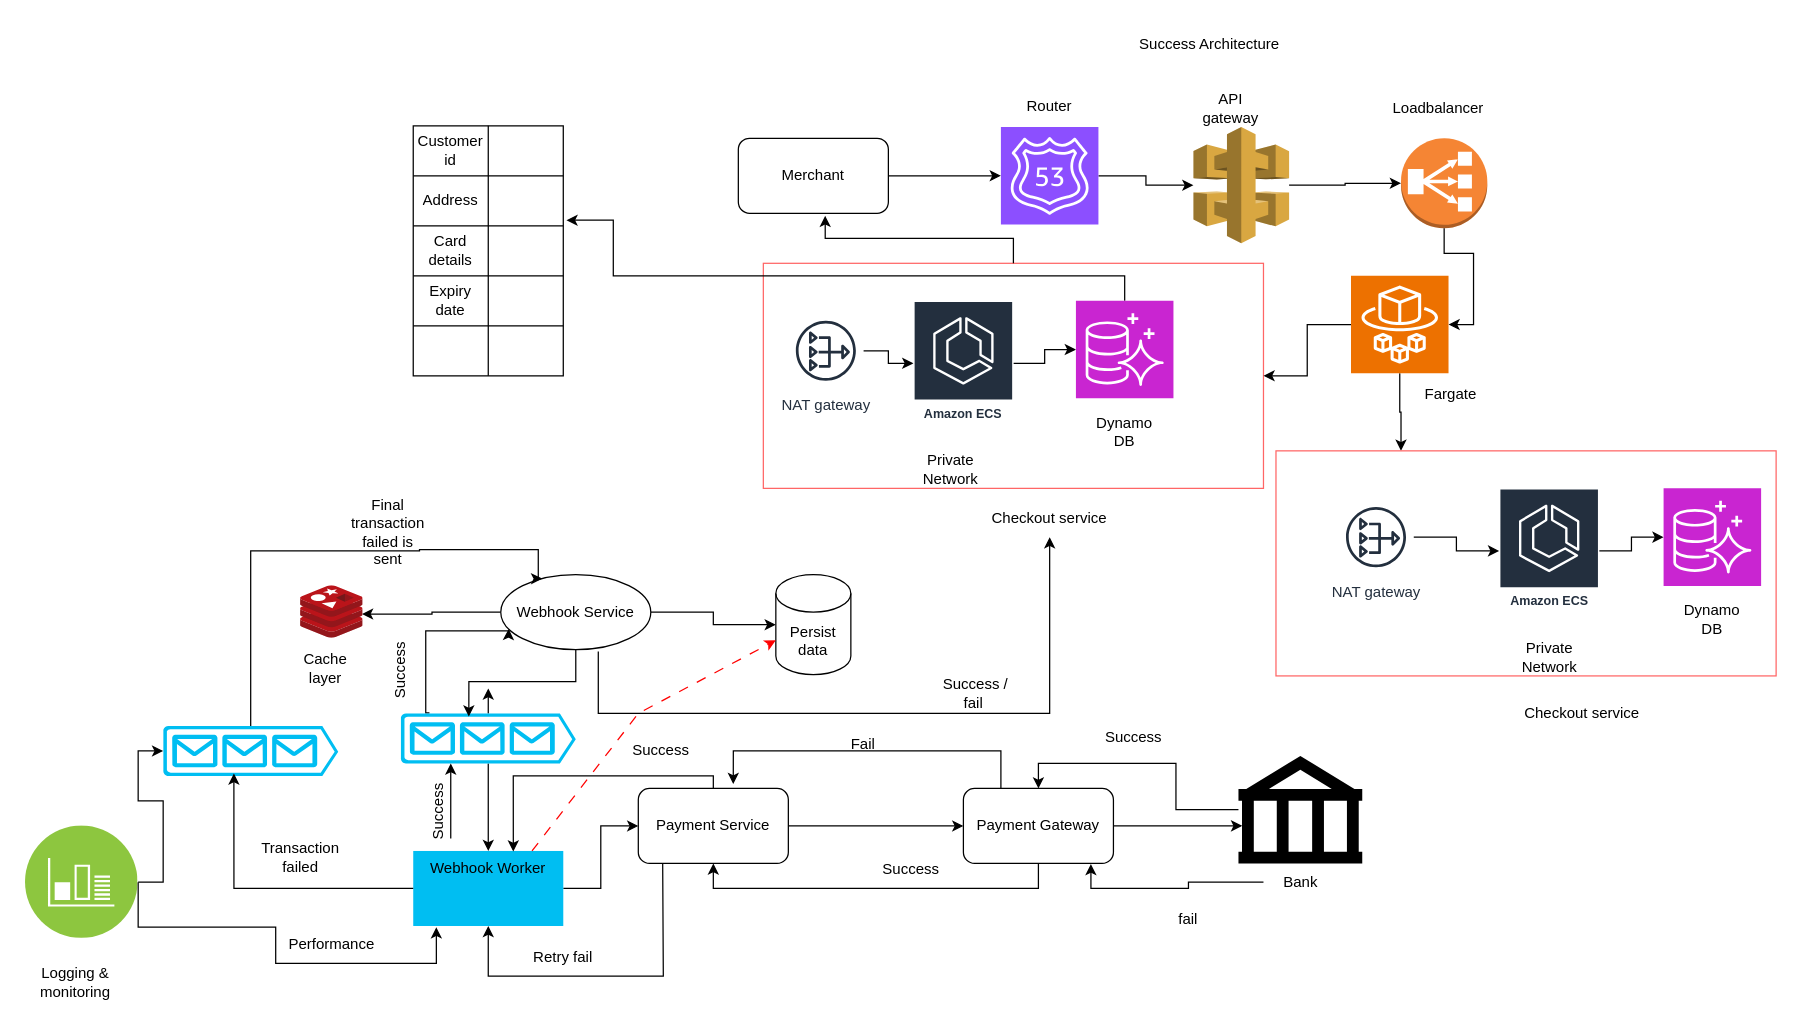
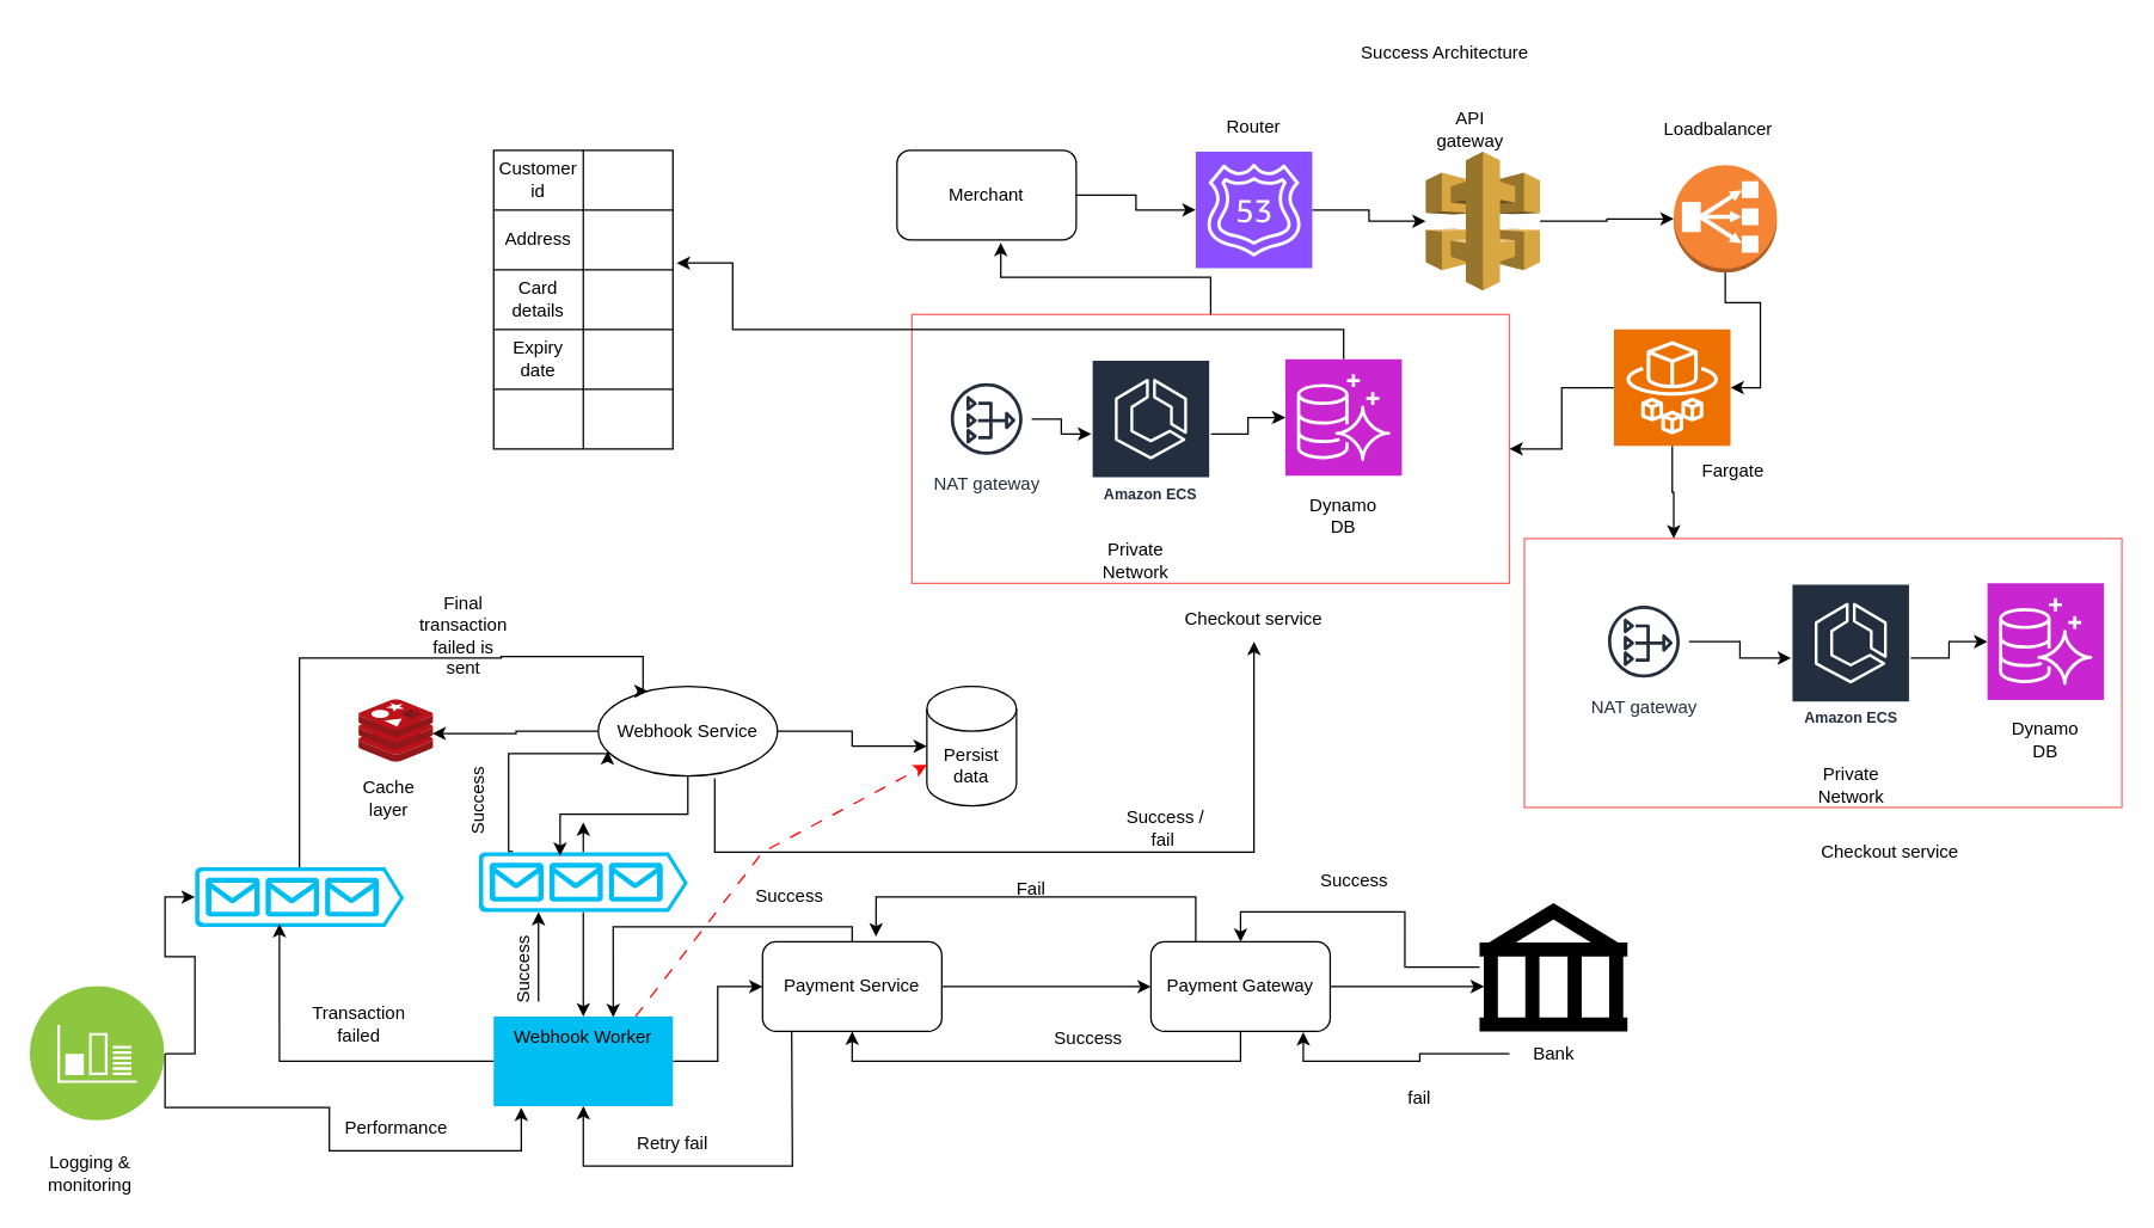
- <mxCell id="4" value="Merchant" style="rounded=1;whiteSpace=wrap;html=1;" parent="1" vertex="1"><mxGeometry x="590" y="110" width="120" height="60" as="geometry" /></mxCell>
+ <mxCell id="4" value="Merchant" style="rounded=1;whiteSpace=wrap;html=1;" parent="1" vertex="1"><mxGeometry x="600" y="100" width="120" height="60" as="geometry" /></mxCell>
